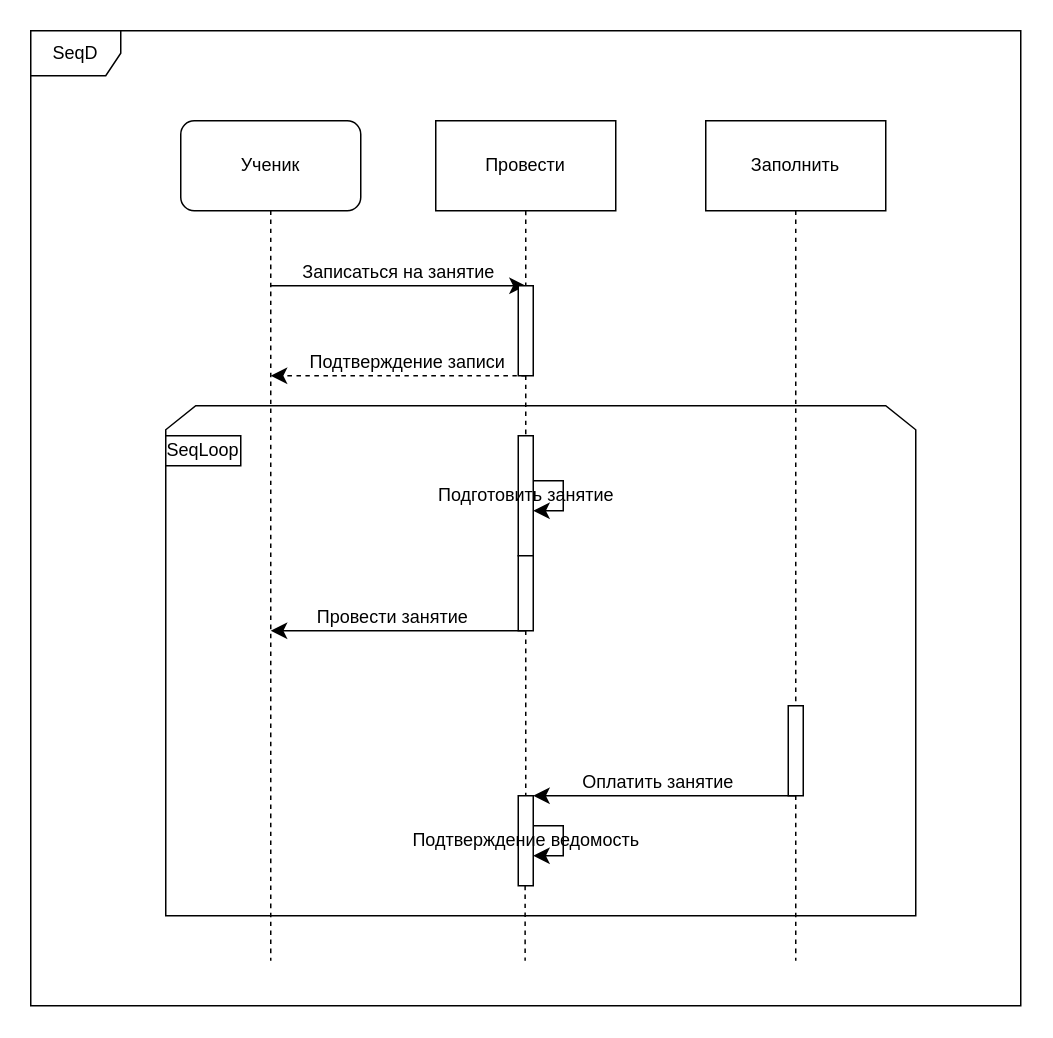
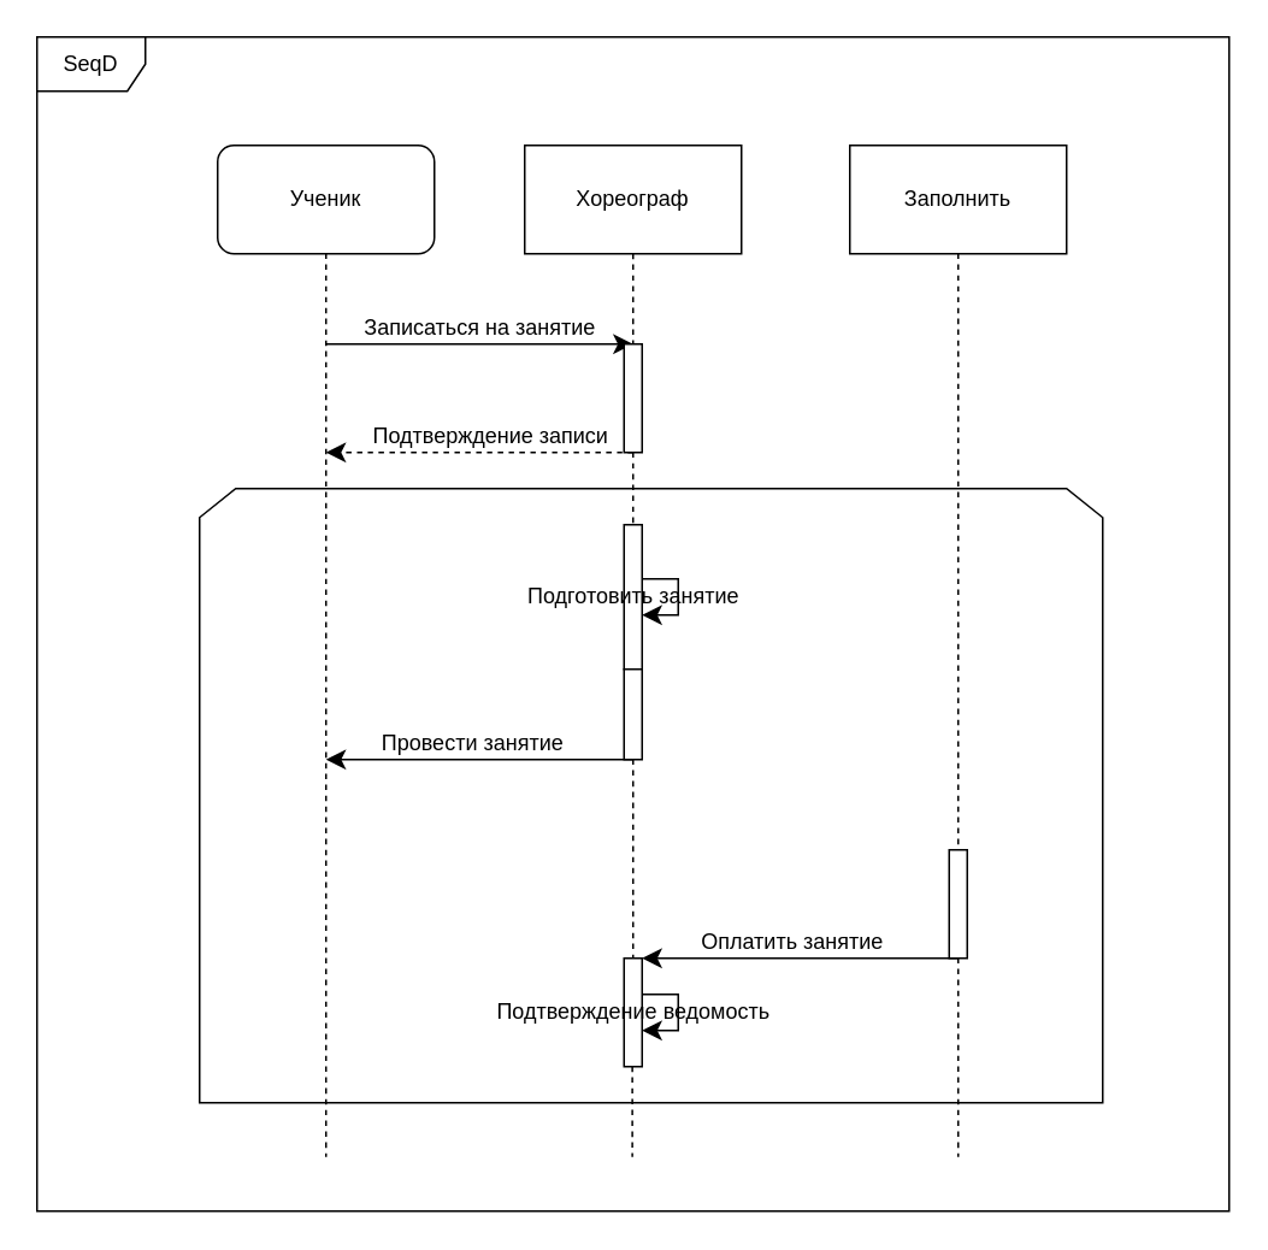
- <mxCell id="7" value="Провести" style="rounded=0;whiteSpace=wrap;html=1;" vertex="1" parent="1"><mxGeometry x="290" y="80" width="120" height="60" as="geometry" /></mxCell>
+ <mxCell id="7" value="Хореограф" style="rounded=0;whiteSpace=wrap;html=1;" vertex="1" parent="1"><mxGeometry x="290" y="80" width="120" height="60" as="geometry" /></mxCell>
- <mxCell id="29" value="SeqLoop" style="rounded=0;whiteSpace=wrap;html=1;" vertex="1" parent="1"><mxGeometry x="110" y="290" width="50" height="20" as="geometry" /></mxCell>
